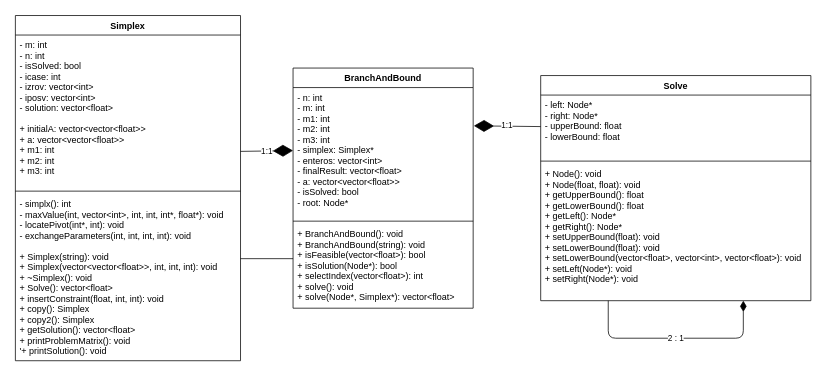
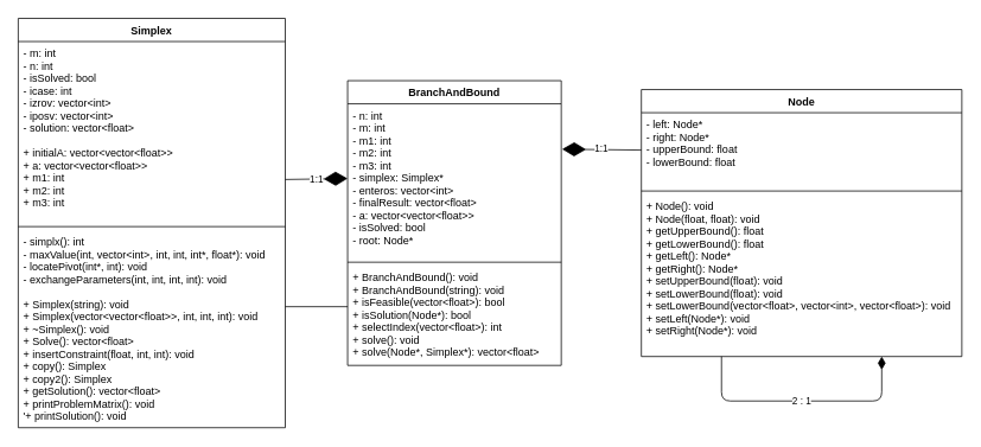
- <mxCell id="7" value="Solve" style="swimlane;fontStyle=1;align=center;verticalAlign=top;childLayout=stackLayout;horizontal=1;startSize=26;horizontalStack=0;resizeParent=1;resizeParentMax=0;resizeLast=0;collapsible=1;marginBottom=0;" parent="1" vertex="1"><mxGeometry x="720" y="100" width="360" height="300" as="geometry" /></mxCell>
+ <mxCell id="7" value="Node" style="swimlane;fontStyle=1;align=center;verticalAlign=top;childLayout=stackLayout;horizontal=1;startSize=26;horizontalStack=0;resizeParent=1;resizeParentMax=0;resizeLast=0;collapsible=1;marginBottom=0;" parent="1" vertex="1"><mxGeometry x="720" y="100" width="360" height="300" as="geometry" /></mxCell>
